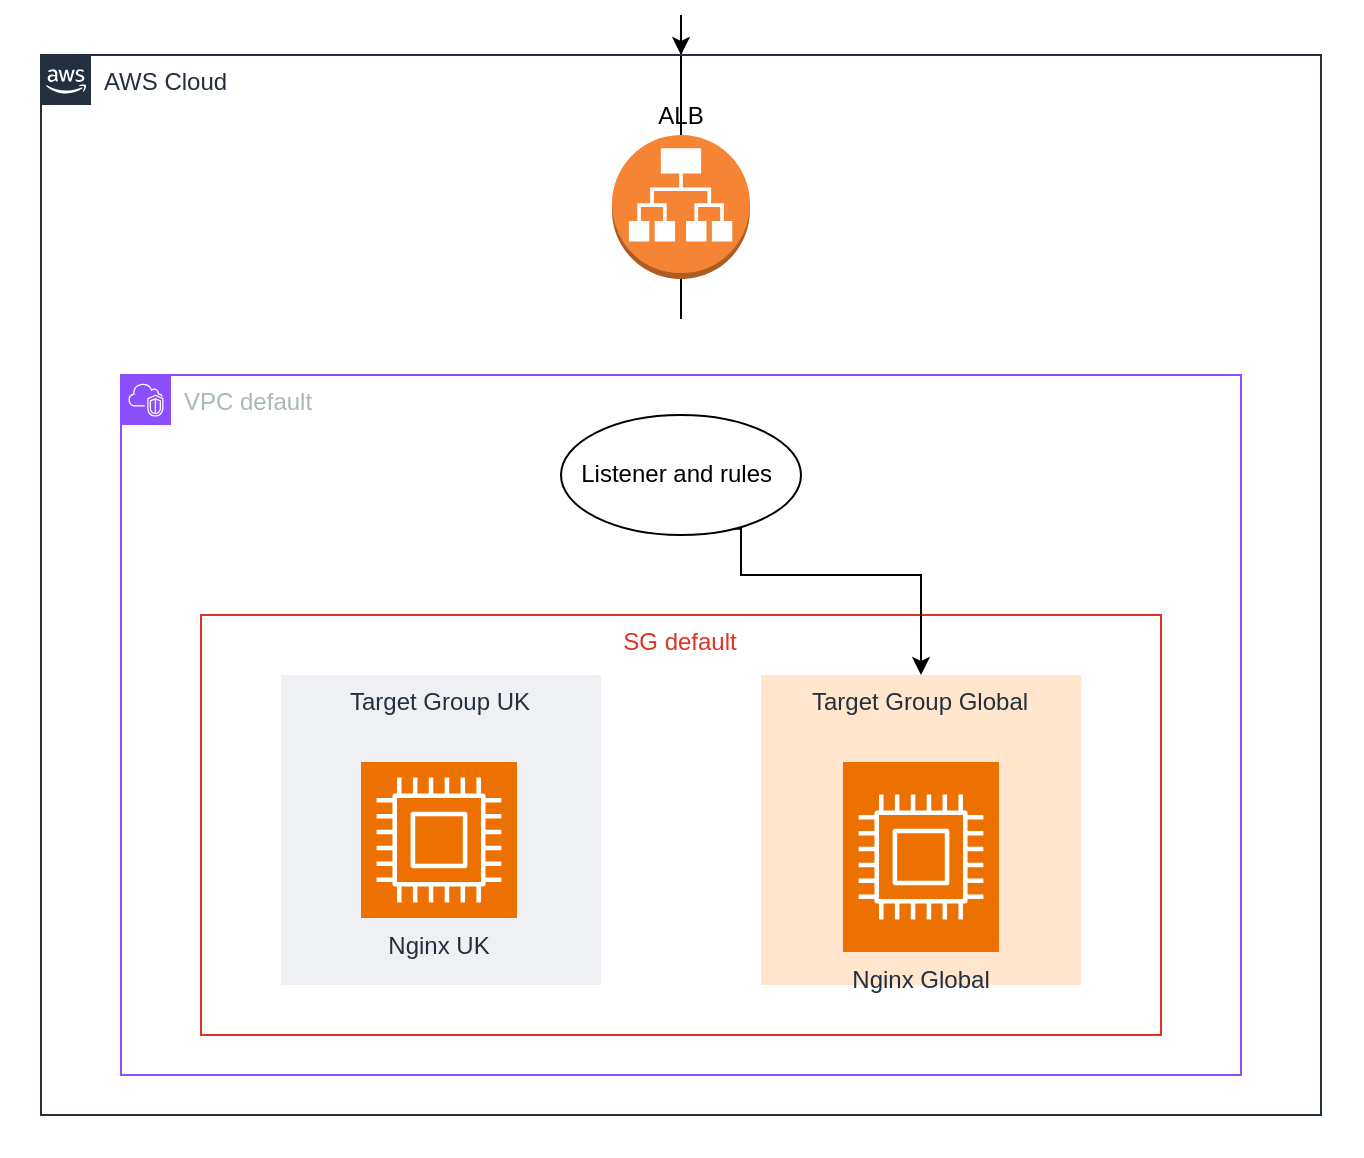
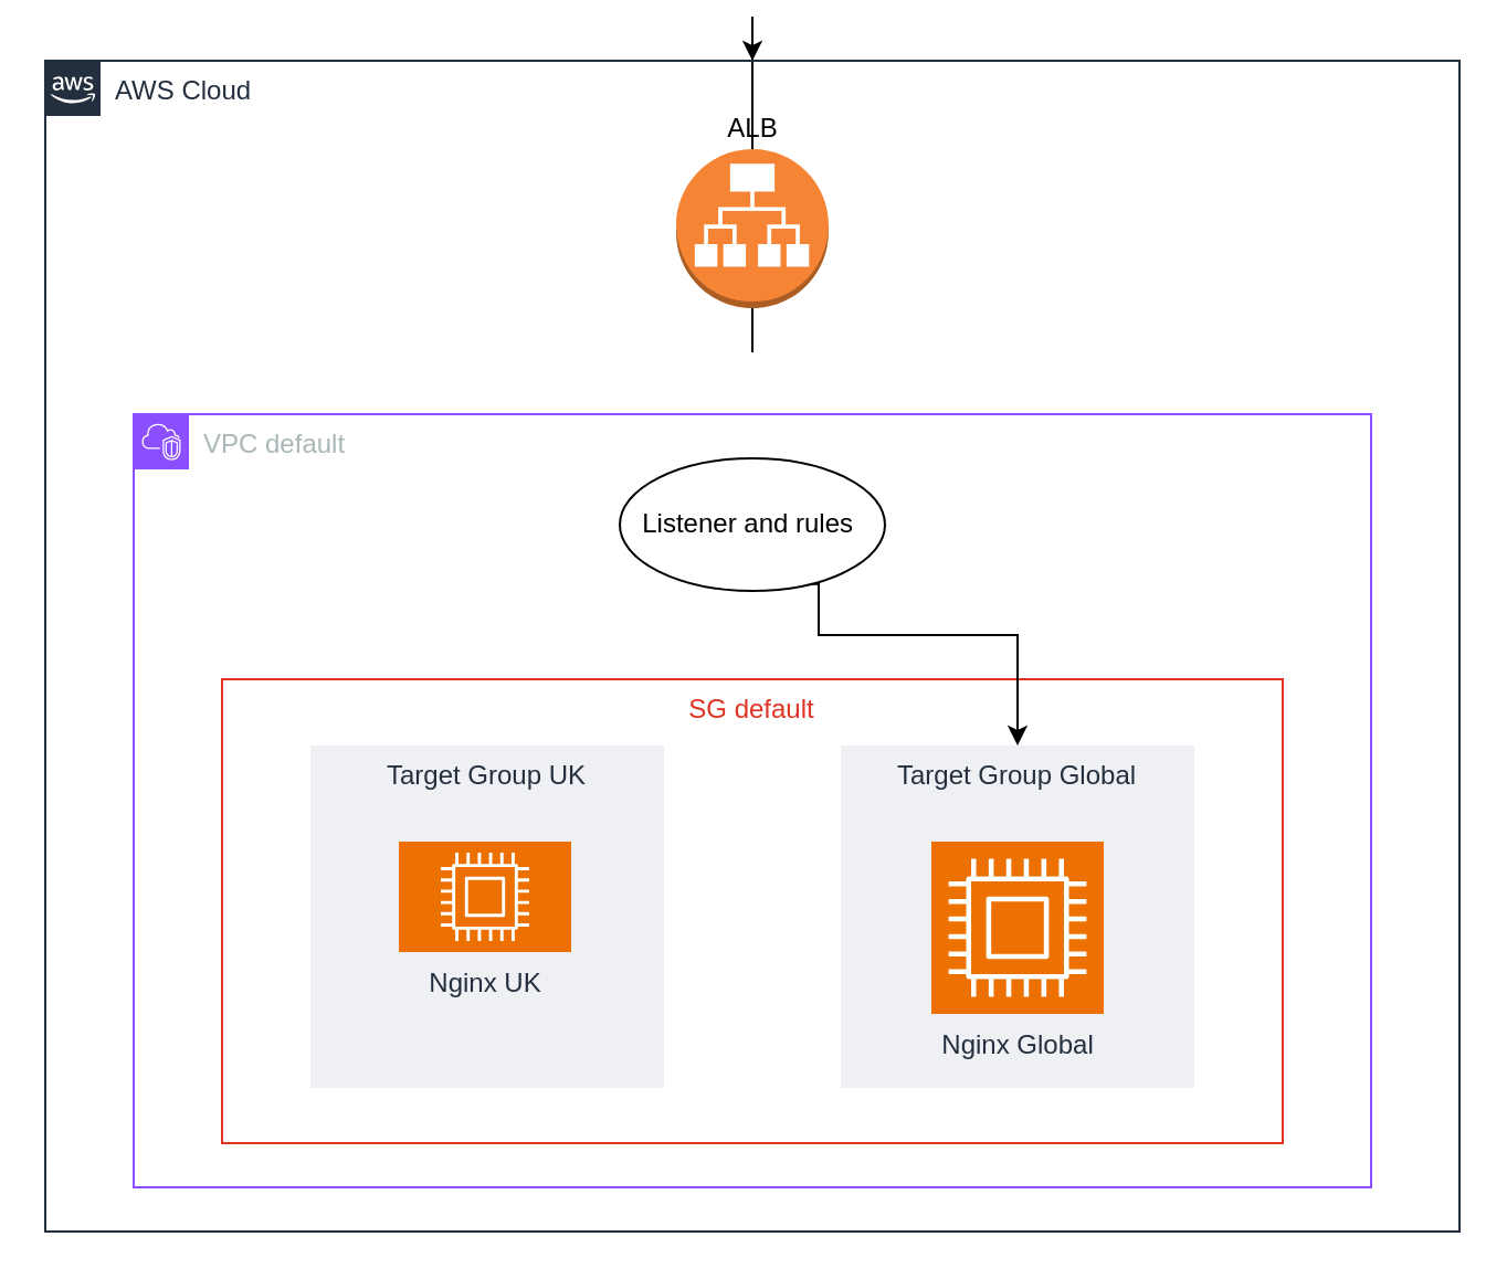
- <mxCell id="5" value="Target Group Global" style="fillColor=#ffe6cc;strokeColor=none;dashed=0;verticalAlign=top;fontStyle=0;fontColor=#232F3D;whiteSpace=wrap;html=1;" vertex="1" parent="2"><mxGeometry x="320" y="150" width="160" height="155" as="geometry" /></mxCell>
+ <mxCell id="5" value="Target Group Global" style="fillColor=#EFF0F3;strokeColor=none;dashed=0;verticalAlign=top;fontStyle=0;fontColor=#232F3D;whiteSpace=wrap;html=1;" vertex="1" parent="2"><mxGeometry x="320" y="150" width="160" height="155" as="geometry" /></mxCell>
- <mxCell id="6" value="Nginx UK" style="sketch=0;points=[[0,0,0],[0.25,0,0],[0.5,0,0],[0.75,0,0],[1,0,0],[0,1,0],[0.25,1,0],[0.5,1,0],[0.75,1,0],[1,1,0],[0,0.25,0],[0,0.5,0],[0,0.75,0],[1,0.25,0],[1,0.5,0],[1,0.75,0]];outlineConnect=0;fontColor=#232F3E;fillColor=#ED7100;strokeColor=#ffffff;dashed=0;verticalLabelPosition=bottom;verticalAlign=top;align=center;html=1;fontSize=12;fontStyle=0;aspect=fixed;shape=mxgraph.aws4.resourceIcon;resIcon=mxgraph.aws4.compute;" vertex="1" parent="2"><mxGeometry x="120" y="193.5" width="78" height="78" as="geometry" /></mxCell>
+ <mxCell id="6" value="Nginx UK" style="sketch=0;points=[[0,0,0],[0.25,0,0],[0.5,0,0],[0.75,0,0],[1,0,0],[0,1,0],[0.25,1,0],[0.5,1,0],[0.75,1,0],[1,1,0],[0,0.25,0],[0,0.5,0],[0,0.75,0],[1,0.25,0],[1,0.5,0],[1,0.75,0]];outlineConnect=0;fontColor=#232F3E;fillColor=#ED7100;strokeColor=#ffffff;dashed=0;verticalLabelPosition=bottom;verticalAlign=top;align=center;html=1;fontSize=12;fontStyle=0;aspect=fixed;shape=mxgraph.aws4.resourceIcon;resIcon=mxgraph.aws4.compute;" vertex="1" parent="2"><mxGeometry x="120" y="193.5" width="78" height="50" as="geometry" /></mxCell>
- <mxCell id="7" value="Nginx Global" style="sketch=0;points=[[0,0,0],[0.25,0,0],[0.5,0,0],[0.75,0,0],[1,0,0],[0,1,0],[0.25,1,0],[0.5,1,0],[0.75,1,0],[1,1,0],[0,0.25,0],[0,0.5,0],[0,0.75,0],[1,0.25,0],[1,0.5,0],[1,0.75,0]];outlineConnect=0;fontColor=#232F3E;fillColor=#ED7100;strokeColor=#ffffff;dashed=0;verticalLabelPosition=bottom;verticalAlign=top;align=center;html=1;fontSize=12;fontStyle=0;aspect=fixed;shape=mxgraph.aws4.resourceIcon;resIcon=mxgraph.aws4.compute;" vertex="1" parent="2"><mxGeometry x="361" y="193.5" width="78" height="95" as="geometry" /></mxCell>
+ <mxCell id="7" value="Nginx Global" style="sketch=0;points=[[0,0,0],[0.25,0,0],[0.5,0,0],[0.75,0,0],[1,0,0],[0,1,0],[0.25,1,0],[0.5,1,0],[0.75,1,0],[1,1,0],[0,0.25,0],[0,0.5,0],[0,0.75,0],[1,0.25,0],[1,0.5,0],[1,0.75,0]];outlineConnect=0;fontColor=#232F3E;fillColor=#ED7100;strokeColor=#ffffff;dashed=0;verticalLabelPosition=bottom;verticalAlign=top;align=center;html=1;fontSize=12;fontStyle=0;aspect=fixed;shape=mxgraph.aws4.resourceIcon;resIcon=mxgraph.aws4.compute;" vertex="1" parent="2"><mxGeometry x="361" y="193.5" width="78" height="78" as="geometry" /></mxCell>
